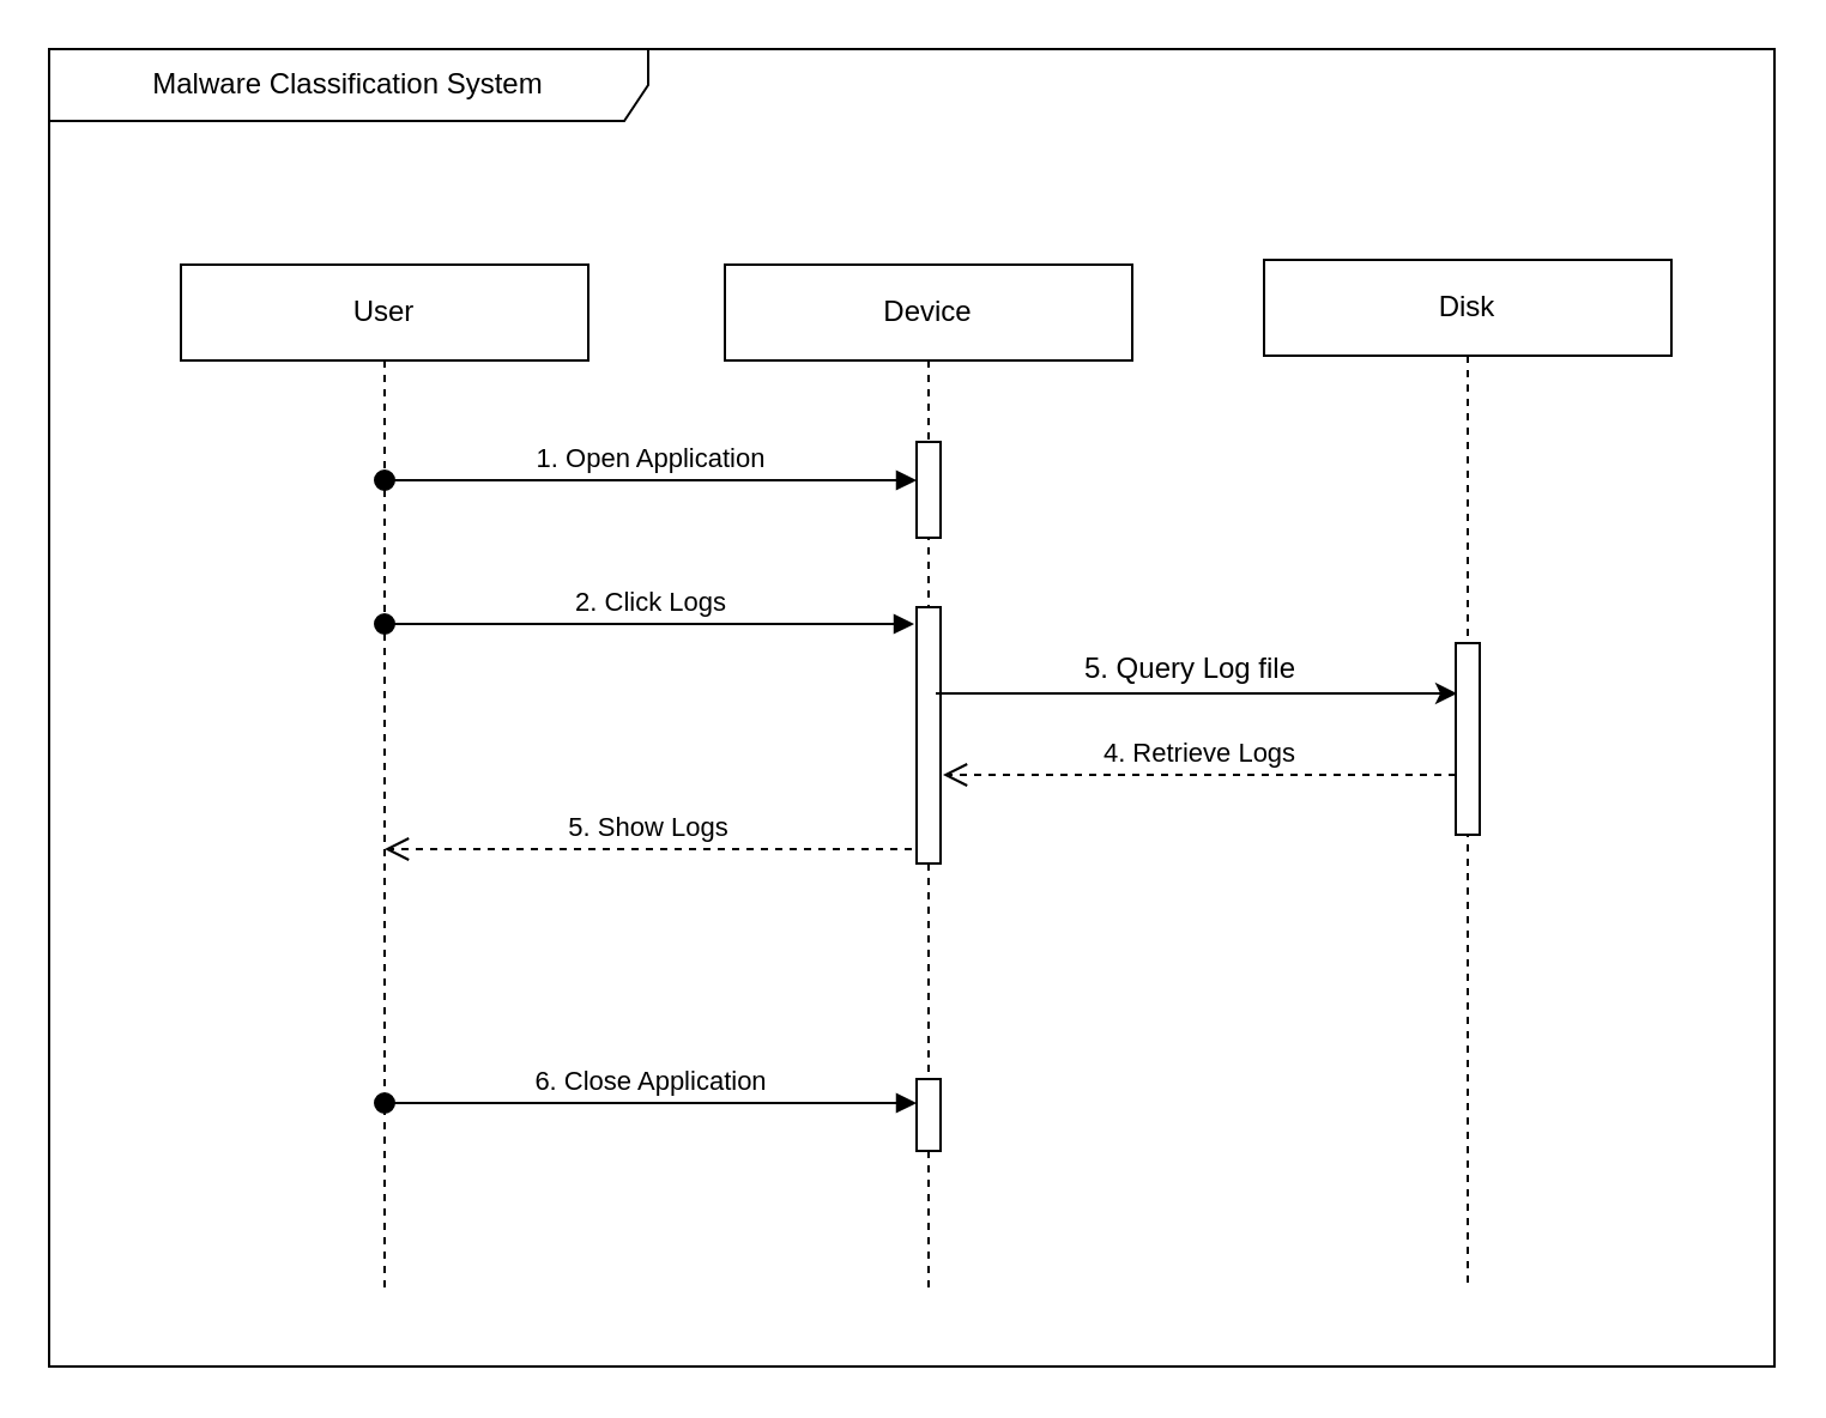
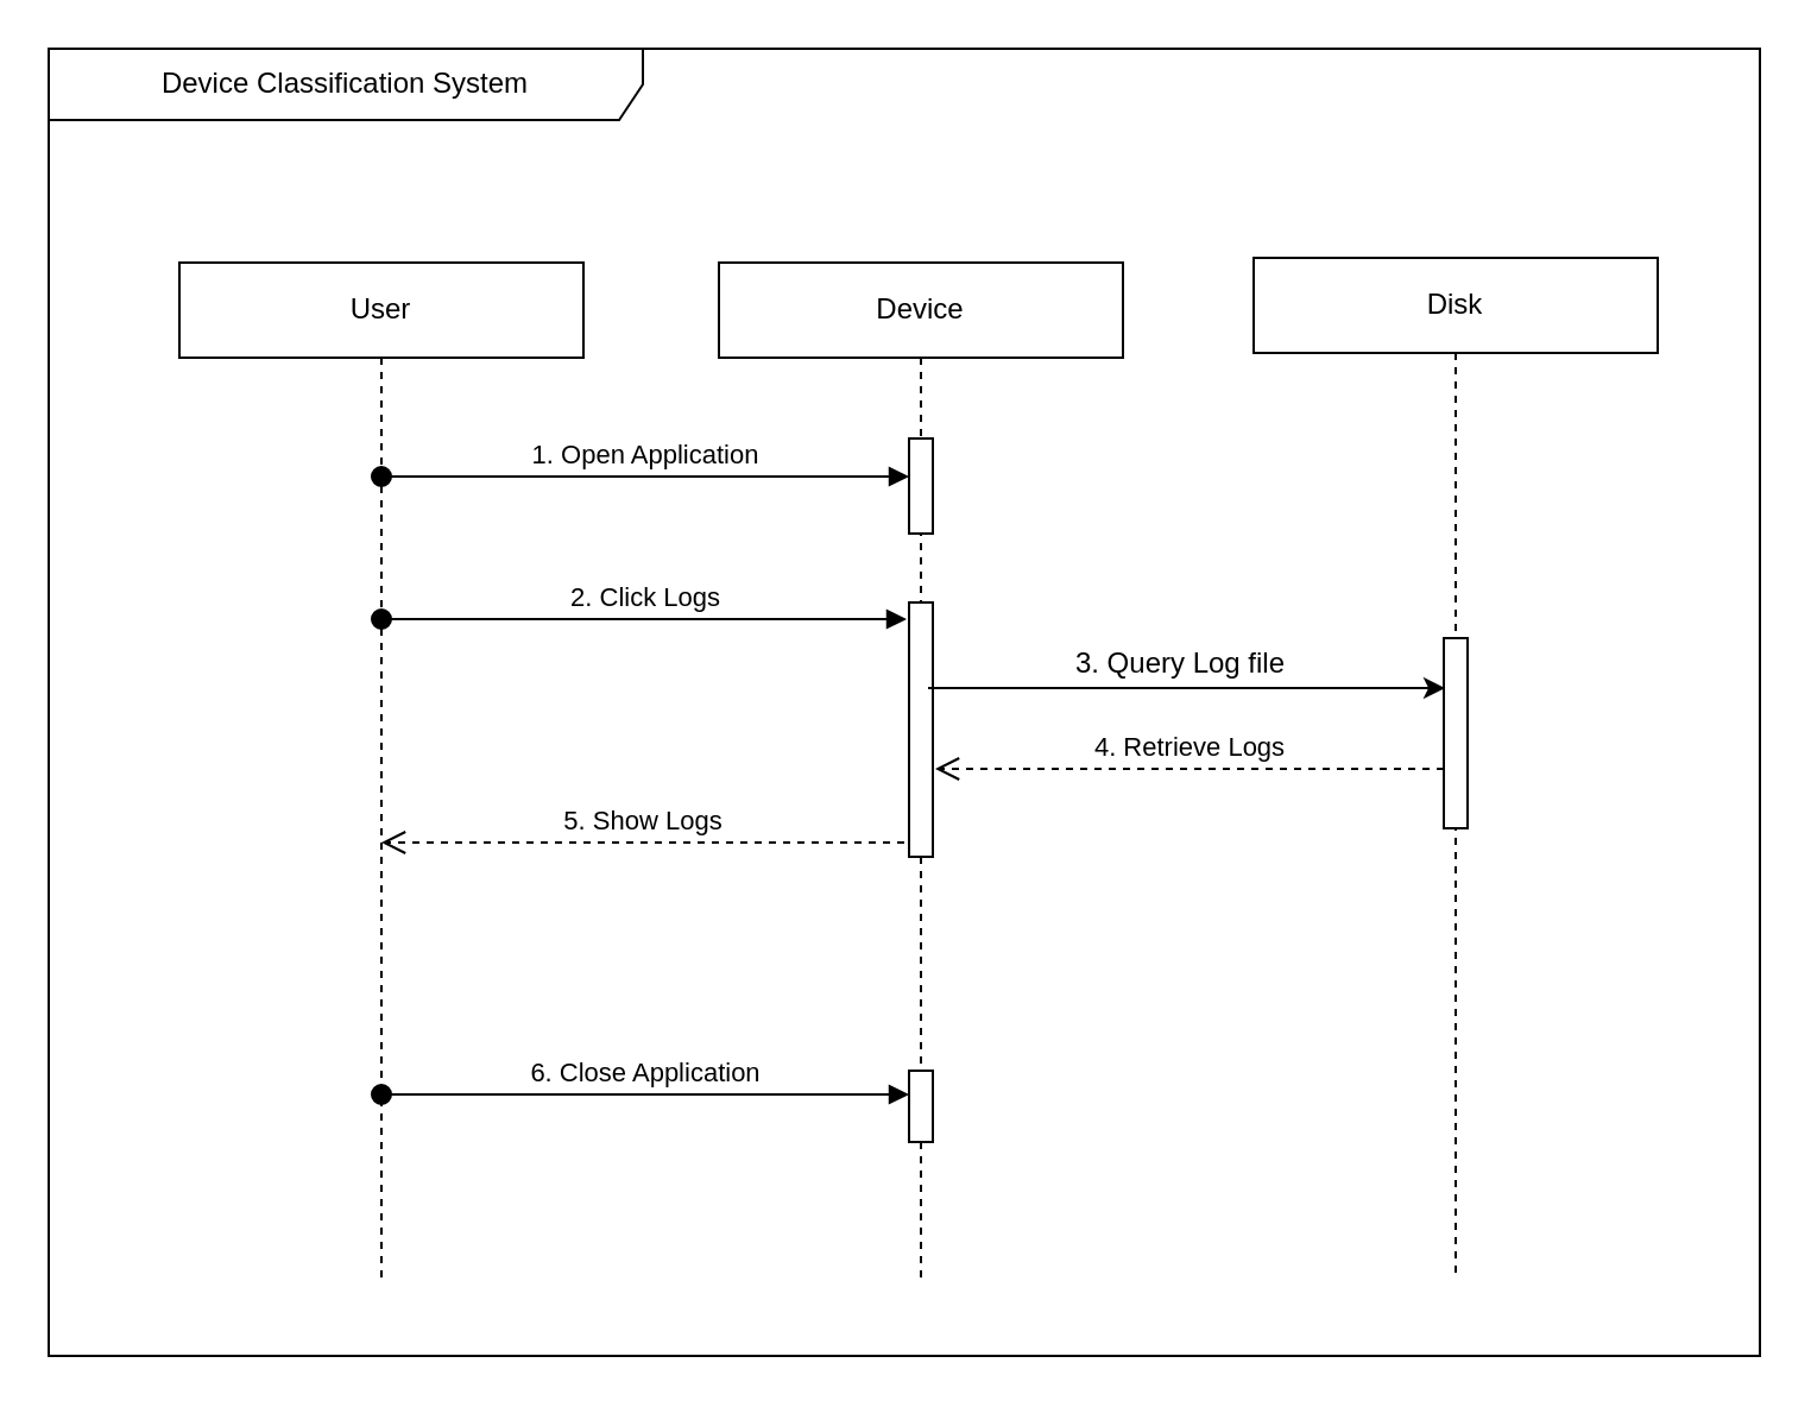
- <mxCell id="11" value="Malware Classification System" style="shape=umlFrame;whiteSpace=wrap;html=1;pointerEvents=0;width=250;height=30;" vertex="1" parent="1"><mxGeometry x="20" y="20" width="720" height="550" as="geometry" /></mxCell>
+ <mxCell id="11" value="Device Classification System" style="shape=umlFrame;whiteSpace=wrap;html=1;pointerEvents=0;width=250;height=30;" vertex="1" parent="1"><mxGeometry x="20" y="20" width="720" height="550" as="geometry" /></mxCell>
- <mxCell id="16" value="5. Query Log file" style="text;html=1;align=center;verticalAlign=middle;resizable=0;points=[];autosize=1;strokeColor=none;fillColor=none;" vertex="1" parent="1"><mxGeometry x="441" y="264" width="110" height="30" as="geometry" /></mxCell>
+ <mxCell id="16" value="3. Query Log file" style="text;html=1;align=center;verticalAlign=middle;resizable=0;points=[];autosize=1;strokeColor=none;fillColor=none;" vertex="1" parent="1"><mxGeometry x="441" y="264" width="110" height="30" as="geometry" /></mxCell>
